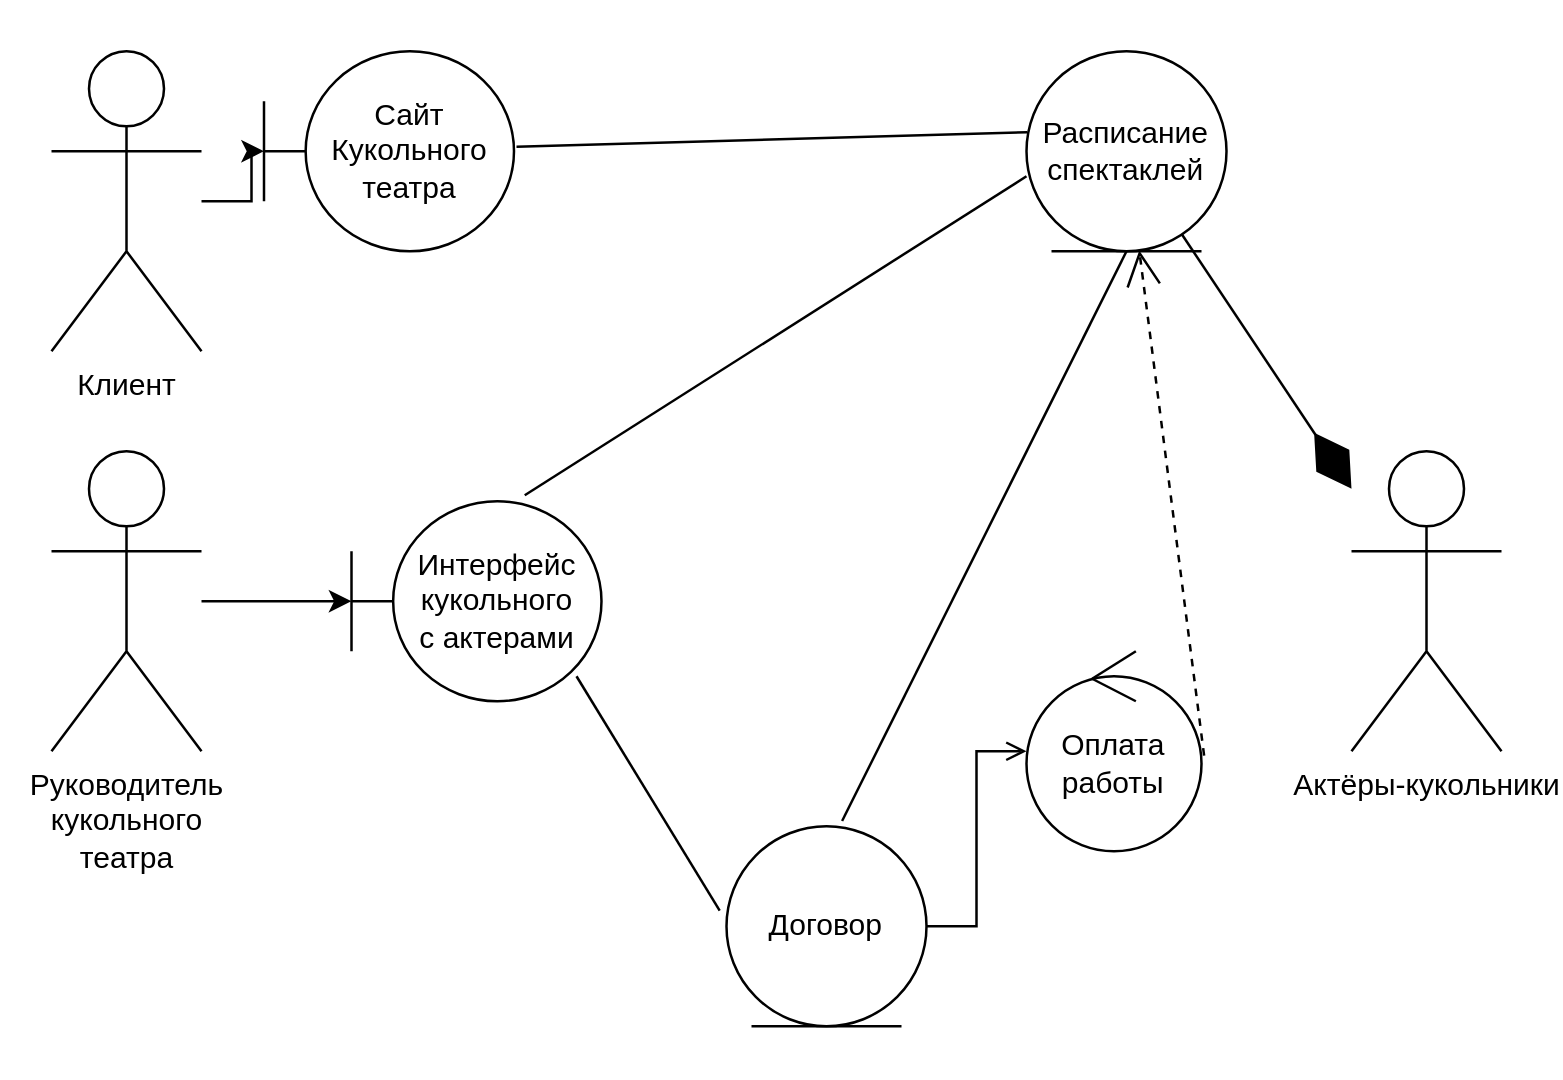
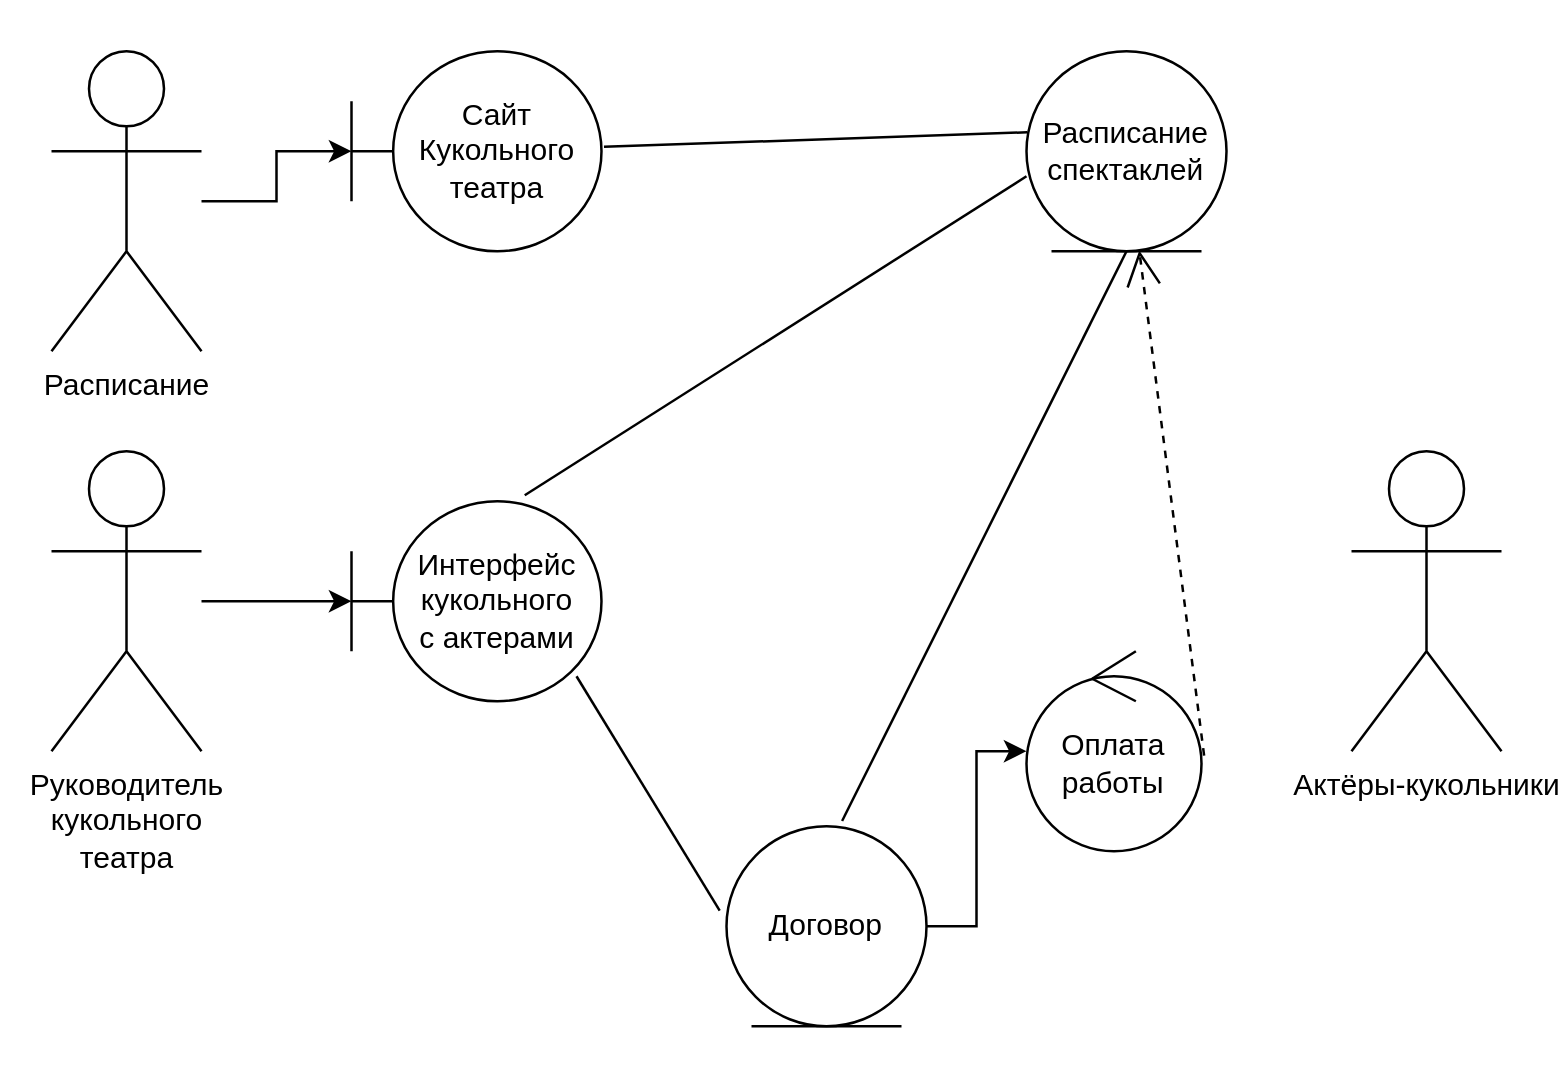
- <mxCell id="12" value="Сайт&lt;br&gt;Кукольного&lt;br&gt;театра" style="shape=umlBoundary;whiteSpace=wrap;html=1;" vertex="1" parent="1"><mxGeometry x="105" y="20" width="100" height="80" as="geometry" /></mxCell>
+ <mxCell id="12" value="Сайт&lt;br&gt;Кукольного&lt;br&gt;театра" style="shape=umlBoundary;whiteSpace=wrap;html=1;" vertex="1" parent="1"><mxGeometry x="140" y="20" width="100" height="80" as="geometry" /></mxCell>
- <mxCell id="6" value="" style="endArrow=diamondThin;endFill=1;endSize=24;html=1;rounded=0;" edge="1" parent="1" source="5" target="4"><mxGeometry width="160" relative="1" as="geometry"><mxPoint x="420" y="80" as="sourcePoint" /><mxPoint x="580" y="180" as="targetPoint" /></mxGeometry></mxCell>
- <mxCell id="14" value="Клиент" style="shape=umlActor;verticalLabelPosition=bottom;verticalAlign=top;html=1;outlineConnect=0;" vertex="1" parent="1"><mxGeometry x="20" y="20" width="60" height="120" as="geometry" /></mxCell>
+ <mxCell id="14" value="Расписание" style="shape=umlActor;verticalLabelPosition=bottom;verticalAlign=top;html=1;outlineConnect=0;" vertex="1" parent="1"><mxGeometry x="20" y="20" width="60" height="120" as="geometry" /></mxCell>
- <mxCell id="16" value="" style="edgeStyle=orthogonalEdgeStyle;rounded=0;orthogonalLoop=1;jettySize=auto;html=1;endArrow=open;" edge="1" parent="1" source="17" target="7"><mxGeometry relative="1" as="geometry" /></mxCell>
+ <mxCell id="16" value="" style="edgeStyle=orthogonalEdgeStyle;rounded=0;orthogonalLoop=1;jettySize=auto;html=1;" edge="1" parent="1" source="17" target="7"><mxGeometry relative="1" as="geometry" /></mxCell>
